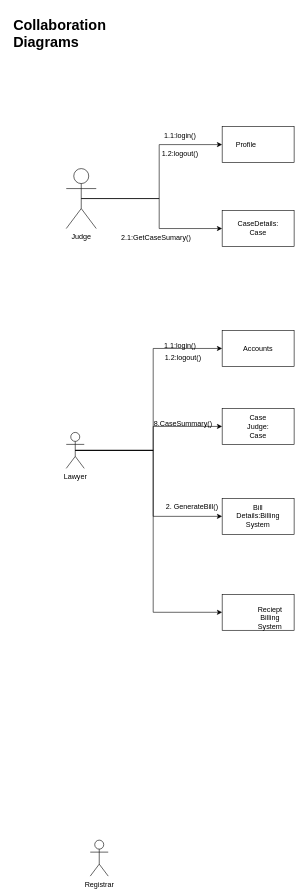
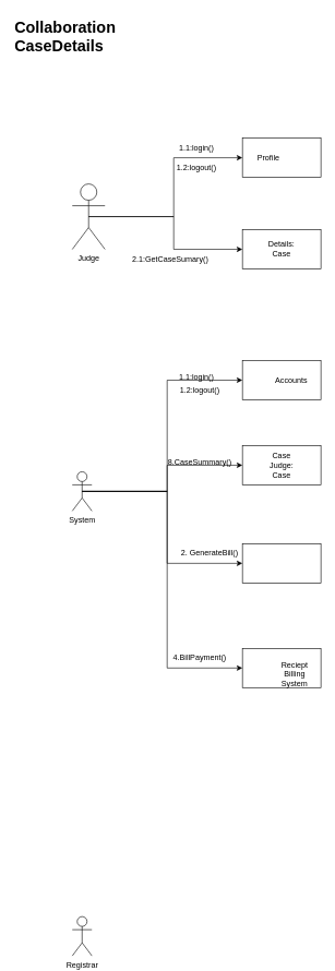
- <mxCell id="5" value="&lt;h1 style=&quot;margin-top: 0px;&quot;&gt;Collaboration Diagrams&lt;/h1&gt;&lt;p&gt;&lt;br&gt;&lt;/p&gt;" style="text;html=1;whiteSpace=wrap;overflow=hidden;rounded=0;" vertex="1" parent="1"><mxGeometry x="20" y="20" width="180" height="120" as="geometry" /></mxCell>
+ <mxCell id="5" value="&lt;h1 style=&quot;margin-top: 0px;&quot;&gt;Collaboration CaseDetails&lt;/h1&gt;&lt;p&gt;&lt;br&gt;&lt;/p&gt;" style="text;html=1;whiteSpace=wrap;overflow=hidden;rounded=0;" vertex="1" parent="1"><mxGeometry x="20" y="20" width="180" height="120" as="geometry" /></mxCell>
- <mxCell id="9" value="CaseDetails: Case" style="text;html=1;align=center;verticalAlign=middle;whiteSpace=wrap;rounded=0;" vertex="1" parent="1"><mxGeometry x="400" y="365" width="60" height="30" as="geometry" /></mxCell>
+ <mxCell id="9" value="Details: Case" style="text;html=1;align=center;verticalAlign=middle;whiteSpace=wrap;rounded=0;" vertex="1" parent="1"><mxGeometry x="400" y="365" width="60" height="30" as="geometry" /></mxCell>
- <mxCell id="22" value="Accounts" style="text;html=1;align=center;verticalAlign=middle;whiteSpace=wrap;rounded=0;" vertex="1" parent="1"><mxGeometry x="400" y="565" width="60" height="30" as="geometry" /></mxCell>
+ <mxCell id="22" value="Accounts" style="text;html=1;align=center;verticalAlign=middle;whiteSpace=wrap;rounded=0;" vertex="1" parent="1"><mxGeometry x="415" y="565" width="60" height="30" as="geometry" /></mxCell>
- <mxCell id="17" value="Lawyer" style="shape=umlActor;verticalLabelPosition=bottom;verticalAlign=top;html=1;outlineConnect=0;" vertex="1" parent="1"><mxGeometry x="110" y="720" width="30" height="60" as="geometry" /></mxCell>
+ <mxCell id="17" value="System" style="shape=umlActor;verticalLabelPosition=bottom;verticalAlign=top;html=1;outlineConnect=0;" vertex="1" parent="1"><mxGeometry x="110" y="720" width="30" height="60" as="geometry" /></mxCell>
- <mxCell id="24" value="Bill Details:Billing&lt;div&gt;System&lt;/div&gt;" style="text;html=1;align=center;verticalAlign=middle;whiteSpace=wrap;rounded=0;" vertex="1" parent="1"><mxGeometry x="400" y="845" width="60" height="30" as="geometry" /></mxCell>
+ <mxCell id="30" value="4.BillPayment()" style="text;html=1;align=center;verticalAlign=middle;whiteSpace=wrap;rounded=0;" vertex="1" parent="1"><mxGeometry x="260" y="990" width="90" height="30" as="geometry" /></mxCell>
- <mxCell id="31" value="Registrar" style="shape=umlActor;verticalLabelPosition=bottom;verticalAlign=top;html=1;outlineConnect=0;" vertex="1" parent="1"><mxGeometry x="150" y="1400" width="30" height="60" as="geometry" /></mxCell>
+ <mxCell id="31" value="Registrar" style="shape=umlActor;verticalLabelPosition=bottom;verticalAlign=top;html=1;outlineConnect=0;" vertex="1" parent="1"><mxGeometry x="110" y="1400" width="30" height="60" as="geometry" /></mxCell>
